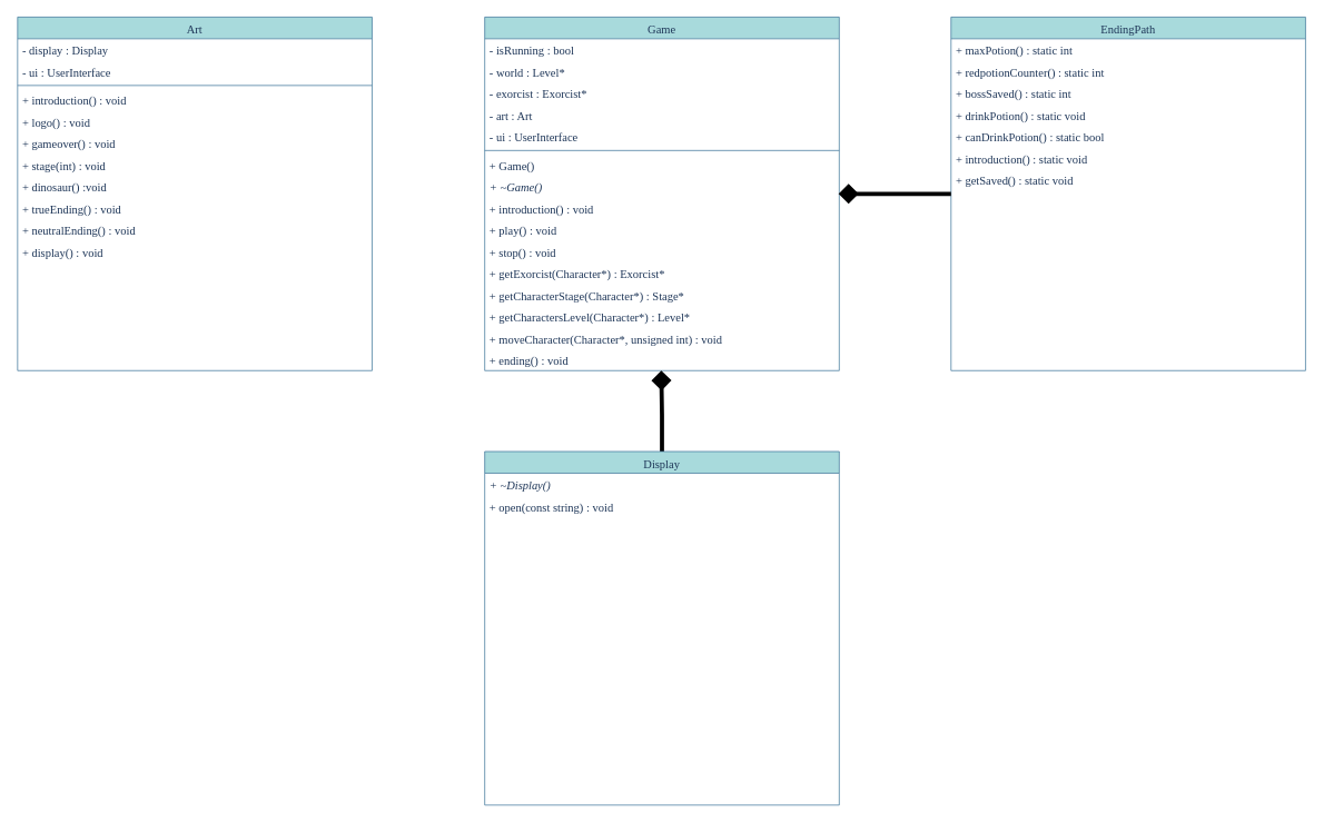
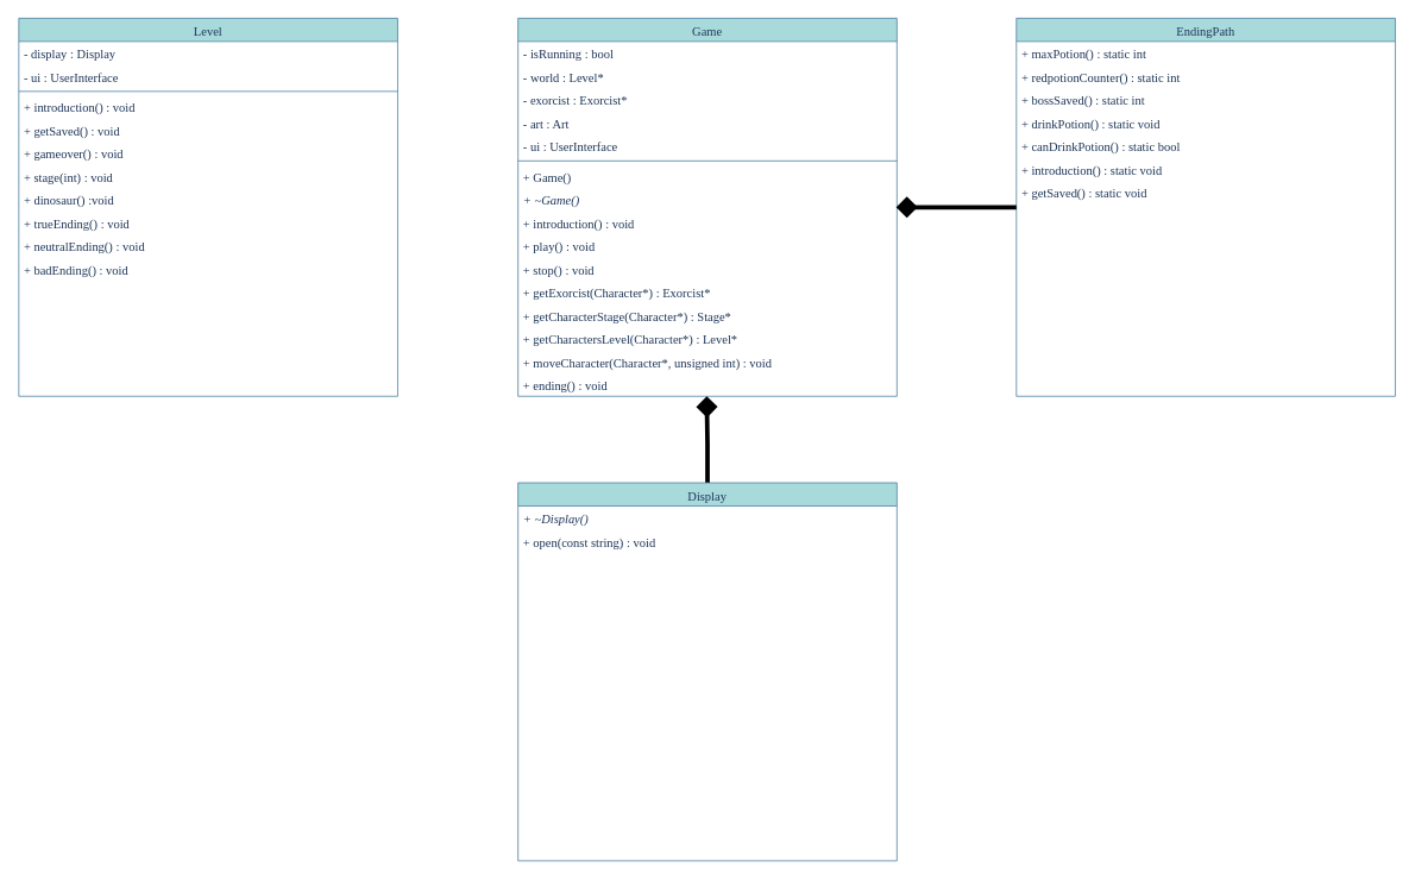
- <mxCell id="19" value="Art" style="swimlane;fontStyle=0;align=center;verticalAlign=top;childLayout=stackLayout;horizontal=1;startSize=26;horizontalStack=0;resizeParent=1;resizeLast=0;collapsible=1;marginBottom=0;rounded=0;shadow=0;strokeWidth=1;fontSize=14;fontFamily=Fira Code;fillColor=#A8DADC;strokeColor=#457B9D;fontColor=#1D3557;" vertex="1" parent="1"><mxGeometry x="20" y="20" width="425" height="424" as="geometry"><mxRectangle x="230" y="140" width="160" height="26" as="alternateBounds" /></mxGeometry></mxCell>
+ <mxCell id="19" value="Level" style="swimlane;fontStyle=0;align=center;verticalAlign=top;childLayout=stackLayout;horizontal=1;startSize=26;horizontalStack=0;resizeParent=1;resizeLast=0;collapsible=1;marginBottom=0;rounded=0;shadow=0;strokeWidth=1;fontSize=14;fontFamily=Fira Code;fillColor=#A8DADC;strokeColor=#457B9D;fontColor=#1D3557;" vertex="1" parent="1"><mxGeometry x="20" y="20" width="425" height="424" as="geometry"><mxRectangle x="230" y="140" width="160" height="26" as="alternateBounds" /></mxGeometry></mxCell>
- <mxCell id="24" value="+ logo() : void" style="text;align=left;verticalAlign=top;spacingLeft=4;spacingRight=4;overflow=hidden;rotatable=0;points=[[0,0.5],[1,0.5]];portConstraint=eastwest;fontSize=14;fontFamily=Fira Code;fontColor=#1D3557;" vertex="1" parent="19"><mxGeometry y="112" width="425" height="26" as="geometry" /></mxCell>
+ <mxCell id="24" value="+ getSaved() : void" style="text;align=left;verticalAlign=top;spacingLeft=4;spacingRight=4;overflow=hidden;rotatable=0;points=[[0,0.5],[1,0.5]];portConstraint=eastwest;fontSize=14;fontFamily=Fira Code;fontColor=#1D3557;" vertex="1" parent="19"><mxGeometry y="112" width="425" height="26" as="geometry" /></mxCell>
- <mxCell id="30" value="+ display() : void" style="text;align=left;verticalAlign=top;spacingLeft=4;spacingRight=4;overflow=hidden;rotatable=0;points=[[0,0.5],[1,0.5]];portConstraint=eastwest;fontSize=14;fontFamily=Fira Code;fontColor=#1D3557;" vertex="1" parent="19"><mxGeometry y="268" width="425" height="26" as="geometry" /></mxCell>
+ <mxCell id="30" value="+ badEnding() : void" style="text;align=left;verticalAlign=top;spacingLeft=4;spacingRight=4;overflow=hidden;rotatable=0;points=[[0,0.5],[1,0.5]];portConstraint=eastwest;fontSize=14;fontFamily=Fira Code;fontColor=#1D3557;" vertex="1" parent="19"><mxGeometry y="268" width="425" height="26" as="geometry" /></mxCell>
